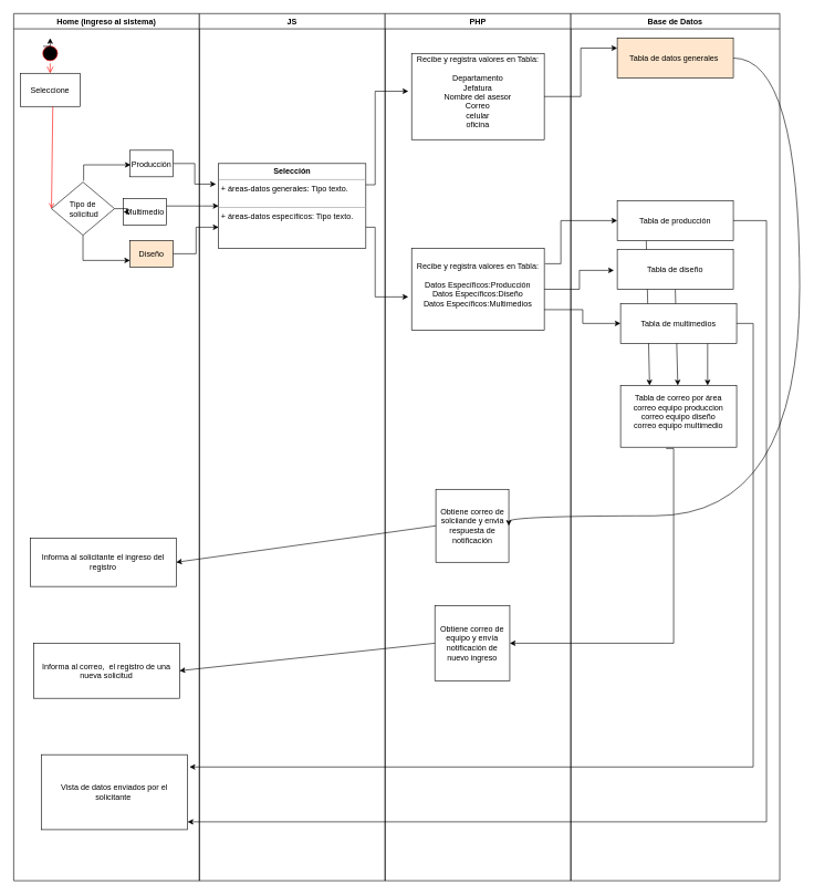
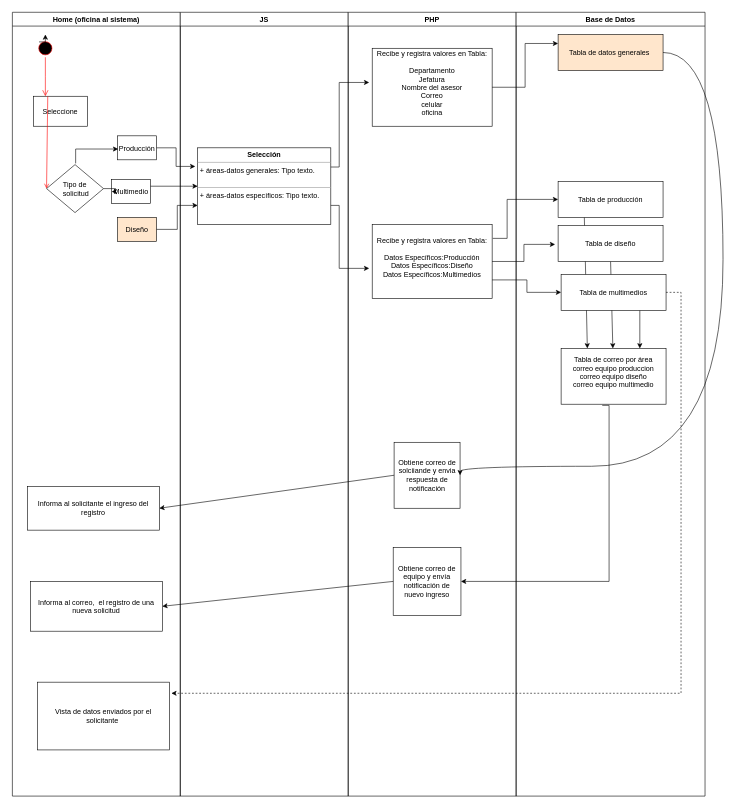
- <mxCell id="2" value="Home (ingreso al sistema)" style="swimlane;whiteSpace=wrap;startSize=23;" parent="1" vertex="1"><mxGeometry x="20" y="20" width="280" height="1307" as="geometry" /></mxCell>
+ <mxCell id="2" value="Home (oficina al sistema)" style="swimlane;whiteSpace=wrap;startSize=23;" parent="1" vertex="1"><mxGeometry x="20" y="20" width="280" height="1307" as="geometry" /></mxCell>
- <mxCell id="5" value="Seleccione" style="" parent="2" vertex="1"><mxGeometry x="10" y="90" width="90" height="50" as="geometry" /></mxCell>
+ <mxCell id="5" value="Seleccione" style="" parent="2" vertex="1"><mxGeometry x="35" y="140" width="90" height="50" as="geometry" /></mxCell>
- <mxCell id="47" style="edgeStyle=elbowEdgeStyle;rounded=0;orthogonalLoop=1;jettySize=auto;html=1;entryX=1.001;entryY=0.896;entryDx=0;entryDy=0;entryPerimeter=0;" edge="1" parent="1" source="29" target="14"><mxGeometry relative="1" as="geometry"><mxPoint x="1105" y="1268.429" as="targetPoint" /><Array as="points"><mxPoint x="1155" y="471" /></Array></mxGeometry></mxCell>
- <mxCell id="9" value="" style="edgeStyle=orthogonalEdgeStyle;rounded=0;orthogonalLoop=1;jettySize=auto;html=1;entryX=0;entryY=0.75;entryDx=0;entryDy=0;" parent="2" source="10" target="11" edge="1"><mxGeometry relative="1" as="geometry"><mxPoint x="104.5" y="414" as="targetPoint" /><Array as="points"><mxPoint x="104" y="372" /></Array></mxGeometry></mxCell>
- <mxCell id="46" style="edgeStyle=elbowEdgeStyle;rounded=0;orthogonalLoop=1;jettySize=auto;html=1;exitX=1;exitY=0.5;exitDx=0;exitDy=0;entryX=1.014;entryY=0.164;entryDx=0;entryDy=0;entryPerimeter=0;" edge="1" parent="1" source="33" target="14"><mxGeometry relative="1" as="geometry"><mxPoint x="1085" y="1155.571" as="targetPoint" /><Array as="points"><mxPoint x="1135" y="567" /><mxPoint x="1125" y="537" /></Array></mxGeometry></mxCell>
+ <mxCell id="46" style="edgeStyle=elbowEdgeStyle;rounded=0;orthogonalLoop=1;jettySize=auto;html=1;exitX=1;exitY=0.5;exitDx=0;exitDy=0;entryX=1.014;entryY=0.164;entryDx=0;entryDy=0;entryPerimeter=0;dashed=1;" edge="1" parent="1" source="33" target="14"><mxGeometry relative="1" as="geometry"><mxPoint x="1085" y="1155.571" as="targetPoint" /><Array as="points"><mxPoint x="1135" y="567" /><mxPoint x="1125" y="537" /></Array></mxGeometry></mxCell>
